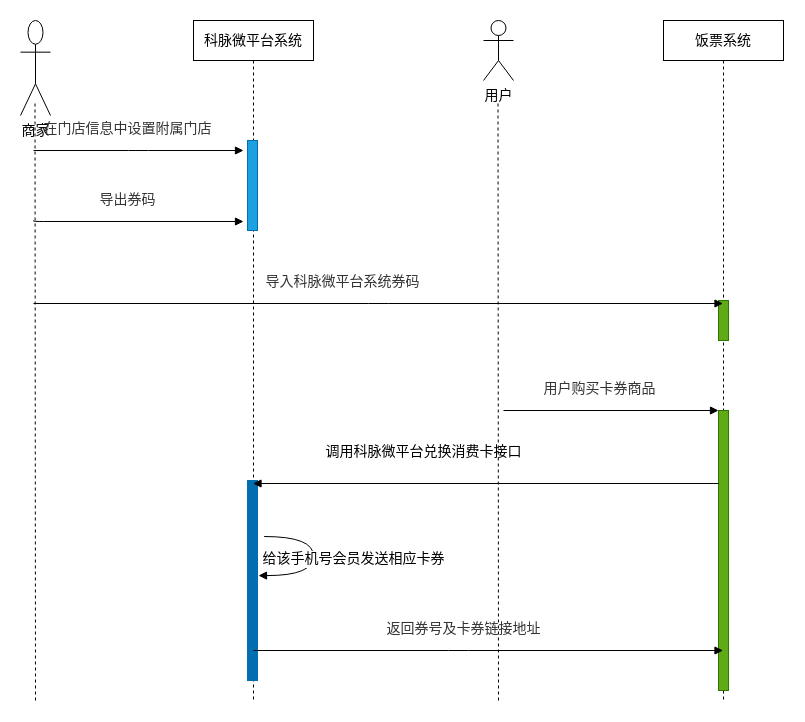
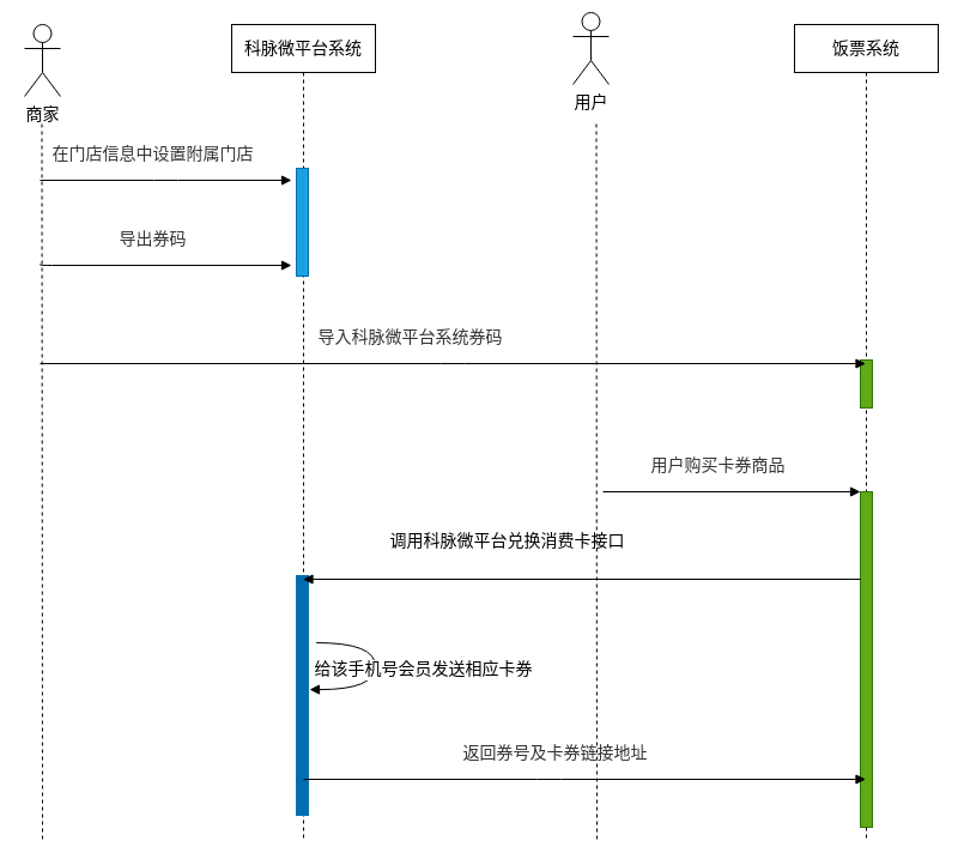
- <mxCell id="14" value="&lt;span style=&quot;font-size: 14px&quot;&gt;用户&lt;/span&gt;" style="shape=umlActor;verticalLabelPosition=bottom;verticalAlign=top;html=1;outlineConnect=0;movable=1;resizable=1;rotatable=1;deletable=1;editable=1;connectable=1;" parent="1" vertex="1"><mxGeometry x="483" y="20" width="30" height="60" as="geometry" /></mxCell>
+ <mxCell id="14" value="&lt;span style=&quot;font-size: 14px&quot;&gt;用户&lt;/span&gt;" style="shape=umlActor;verticalLabelPosition=bottom;verticalAlign=top;html=1;outlineConnect=0;movable=1;resizable=1;rotatable=1;deletable=1;editable=1;connectable=1;" parent="1" vertex="1"><mxGeometry x="478" y="10" width="30" height="60" as="geometry" /></mxCell>
- <mxCell id="2" value="&lt;font style=&quot;font-size: 14px&quot;&gt;商家&lt;/font&gt;" style="shape=umlActor;verticalLabelPosition=bottom;verticalAlign=top;html=1;outlineConnect=0;movable=1;resizable=1;rotatable=1;deletable=1;editable=1;connectable=1;" parent="1" vertex="1"><mxGeometry x="20" y="20" width="30" height="95" as="geometry" /></mxCell>
+ <mxCell id="2" value="&lt;font style=&quot;font-size: 14px&quot;&gt;商家&lt;/font&gt;" style="shape=umlActor;verticalLabelPosition=bottom;verticalAlign=top;html=1;outlineConnect=0;movable=1;resizable=1;rotatable=1;deletable=1;editable=1;connectable=1;" parent="1" vertex="1"><mxGeometry x="20" y="20" width="30" height="60" as="geometry" /></mxCell>
